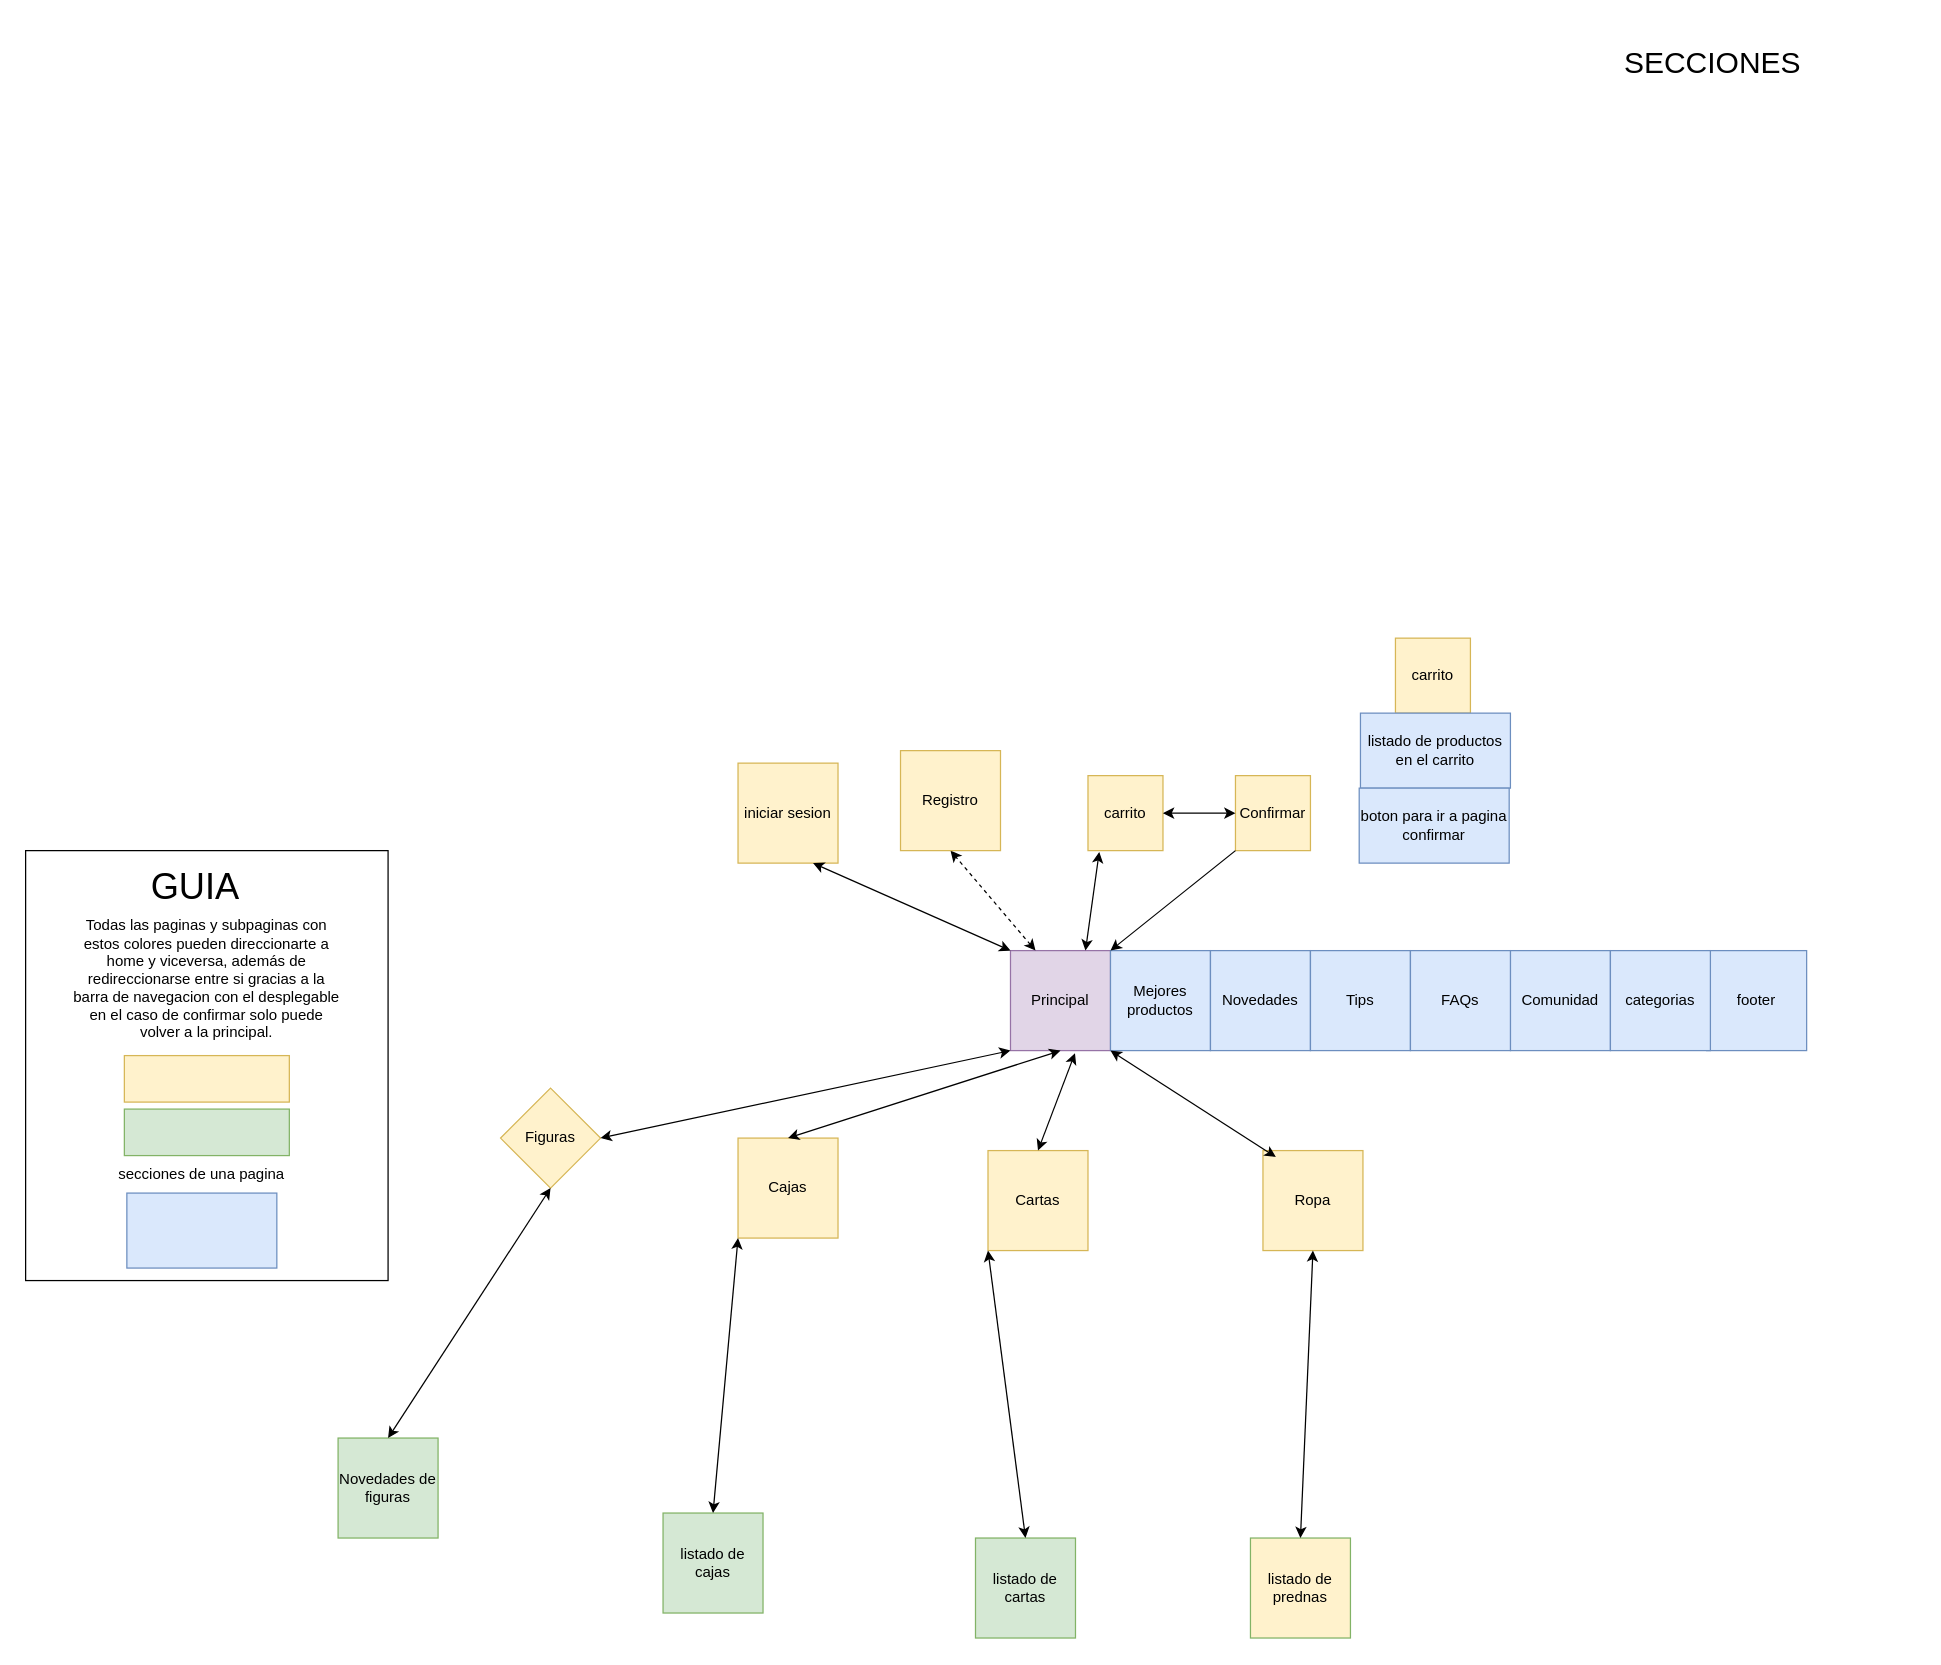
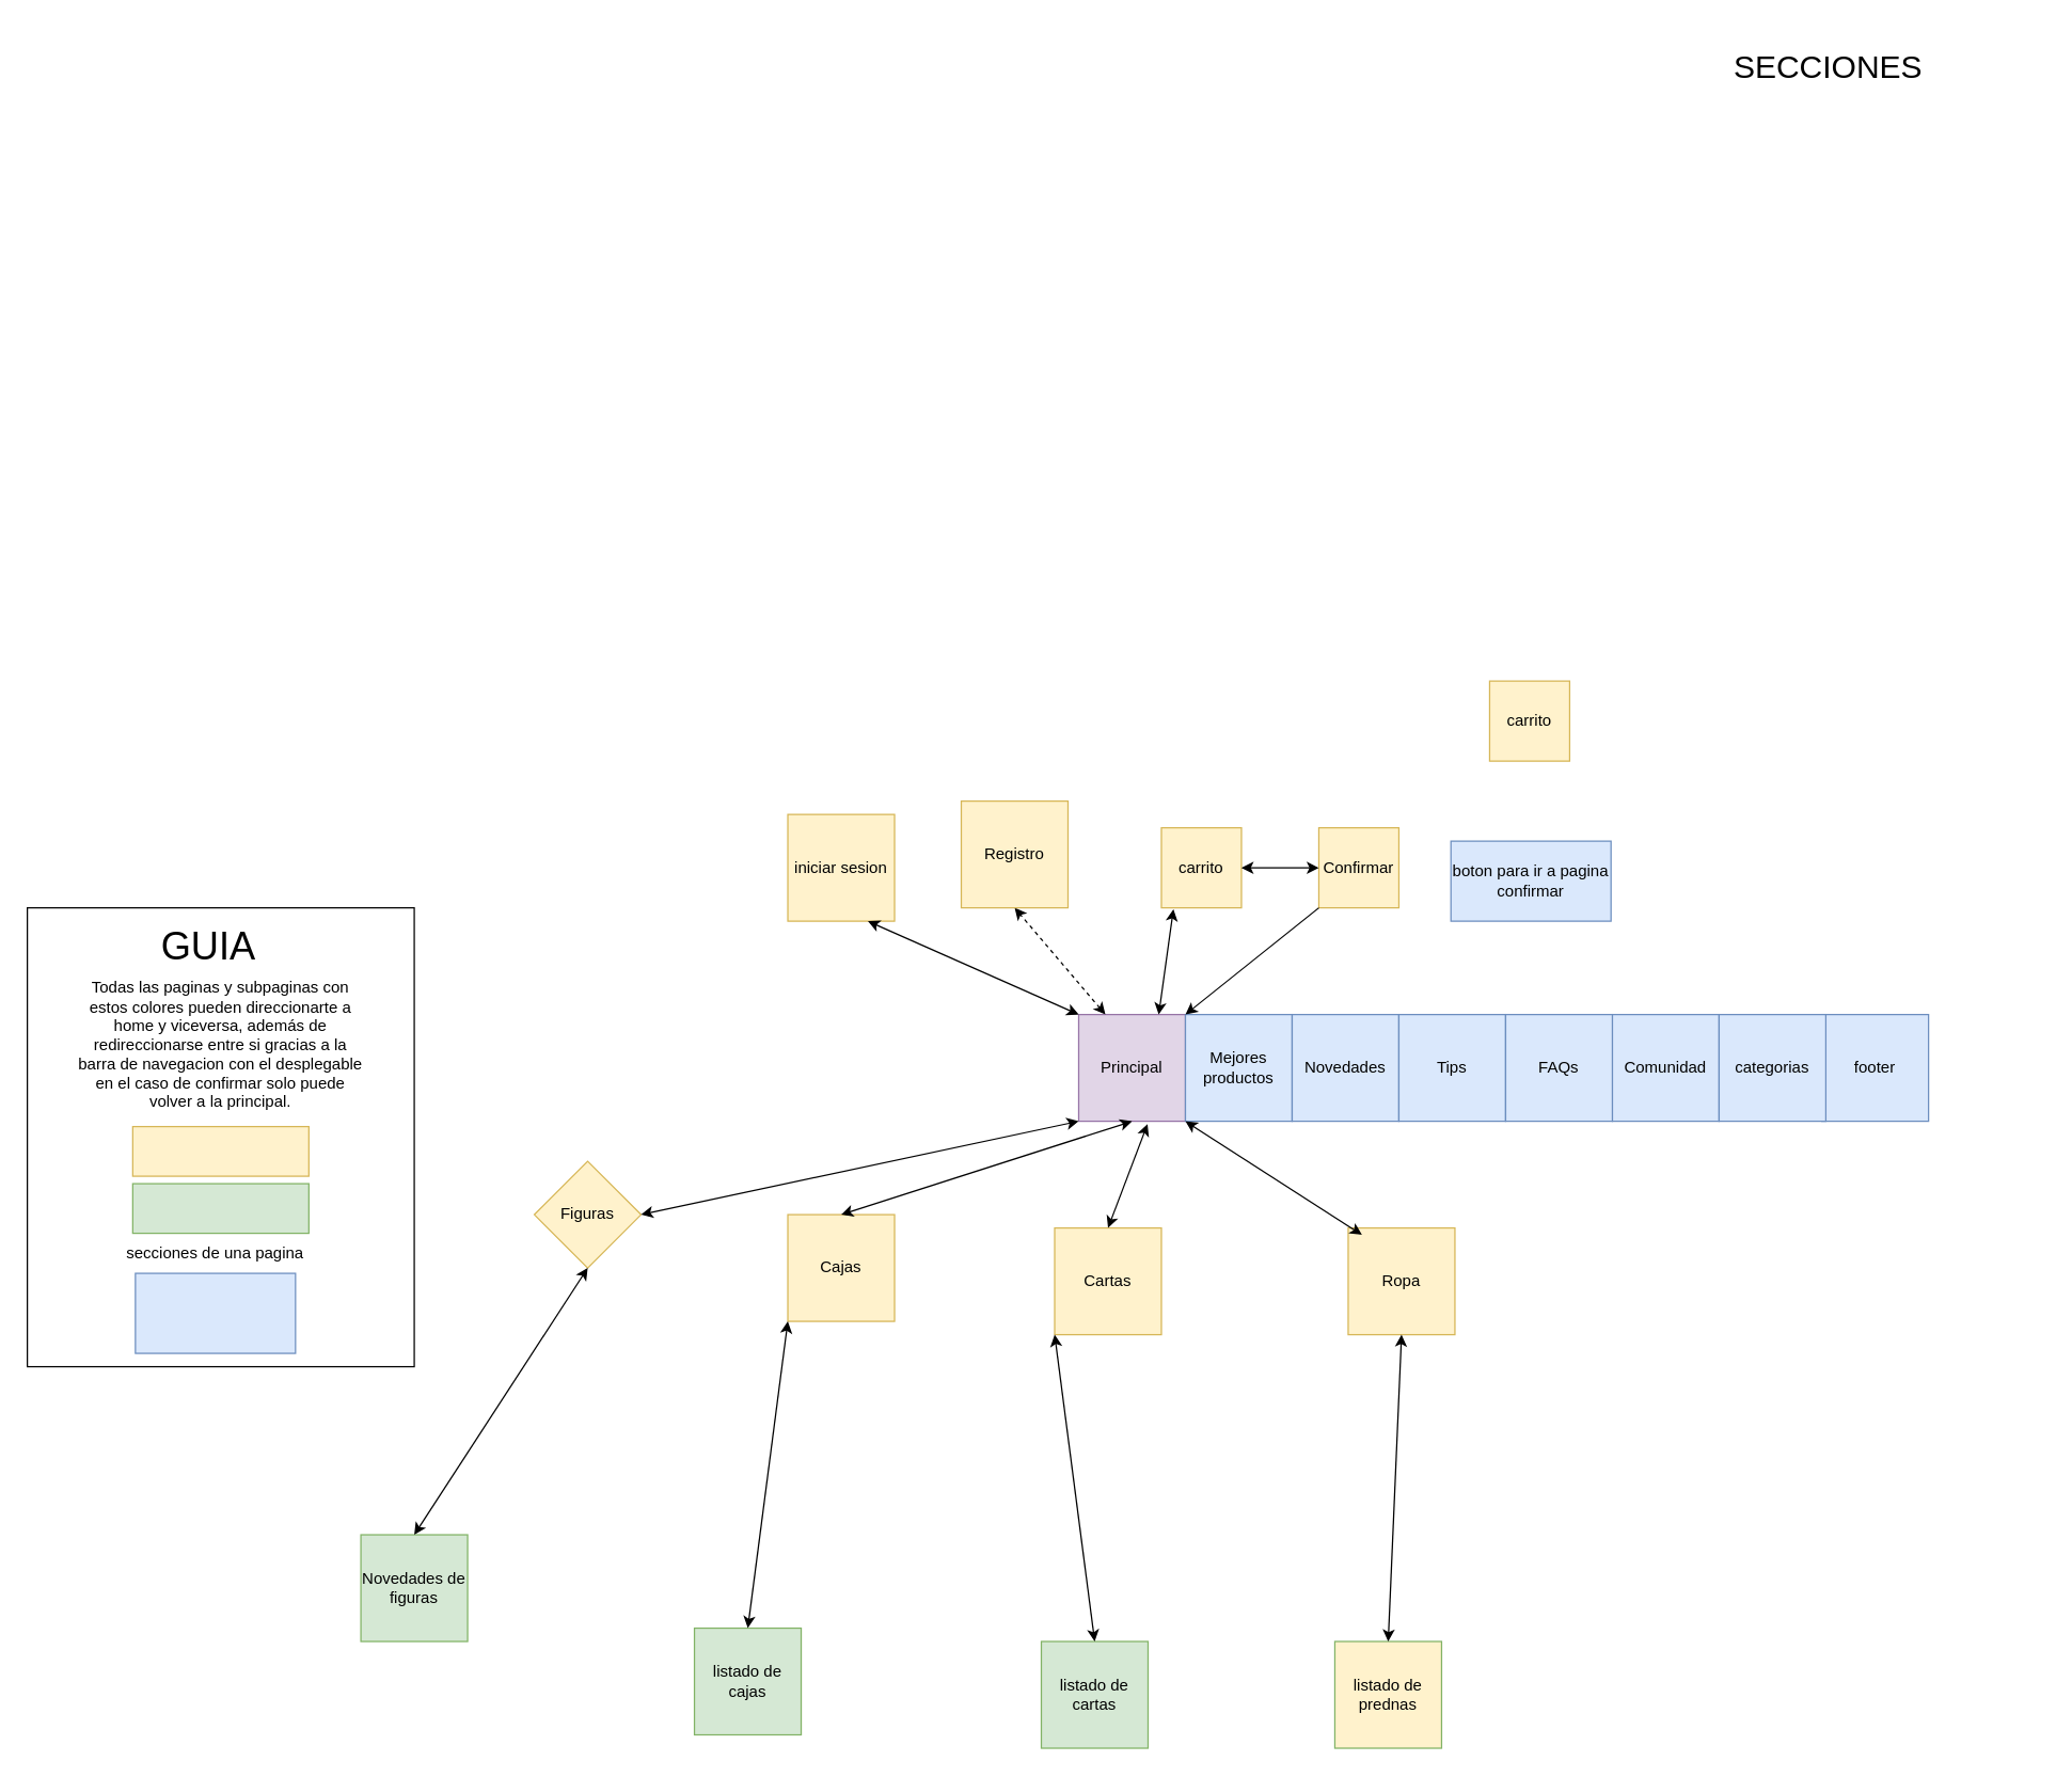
- <mxCell id="39" value="listado de productos en el carrito" style="whiteSpace=wrap;html=1;fillColor=#dae8fc;strokeColor=#6c8ebf;" parent="1" vertex="1"><mxGeometry x="1088" y="570" width="120" height="60" as="geometry" /></mxCell>
- <mxCell id="14" value="listado de cajas" style="whiteSpace=wrap;html=1;aspect=fixed;fillColor=#d5e8d4;strokeColor=#82b366;" parent="1" vertex="1"><mxGeometry x="530" y="1210" width="80" height="80" as="geometry" /></mxCell>
+ <mxCell id="14" value="listado de cajas" style="whiteSpace=wrap;html=1;aspect=fixed;fillColor=#d5e8d4;strokeColor=#82b366;" parent="1" vertex="1"><mxGeometry x="520" y="1220" width="80" height="80" as="geometry" /></mxCell>
